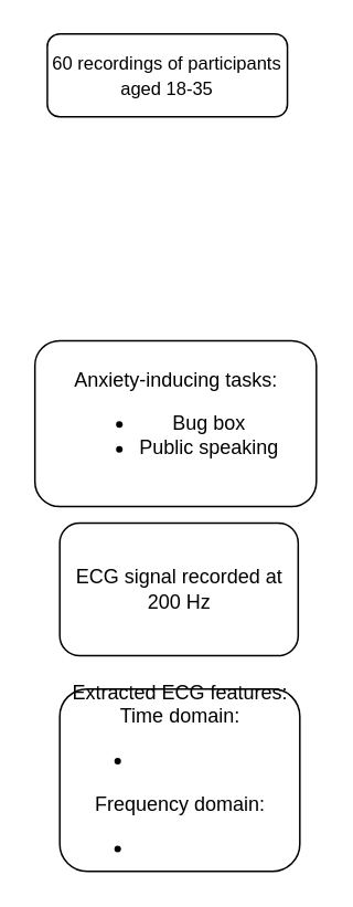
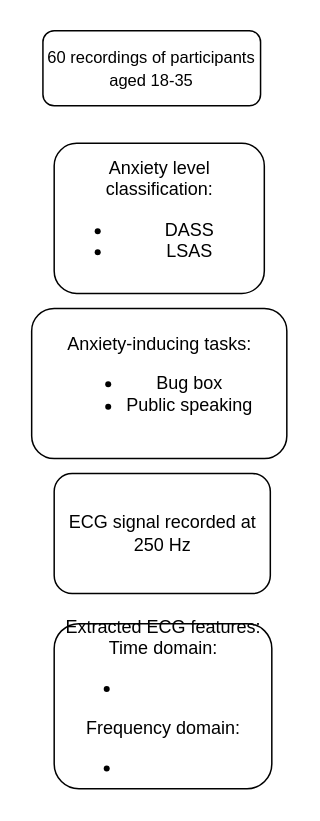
+ <mxCell id="4" value="Anxiety level classification:&lt;br&gt;&lt;ul&gt;&lt;li&gt;DASS&lt;/li&gt;&lt;li&gt;LSAS&lt;/li&gt;&lt;/ul&gt;" style="rounded=1;whiteSpace=wrap;html=1;" vertex="1" parent="1"><mxGeometry x="35.5" y="95" width="140" height="100" as="geometry" /></mxCell>
- <mxCell id="5" value="ECG signal recorded at 200 Hz" style="rounded=1;whiteSpace=wrap;html=1;" vertex="1" parent="1"><mxGeometry x="35.5" y="315" width="144" height="80" as="geometry" /></mxCell>
+ <mxCell id="5" value="ECG signal recorded at 250 Hz" style="rounded=1;whiteSpace=wrap;html=1;" vertex="1" parent="1"><mxGeometry x="35.5" y="315" width="144" height="80" as="geometry" /></mxCell>
